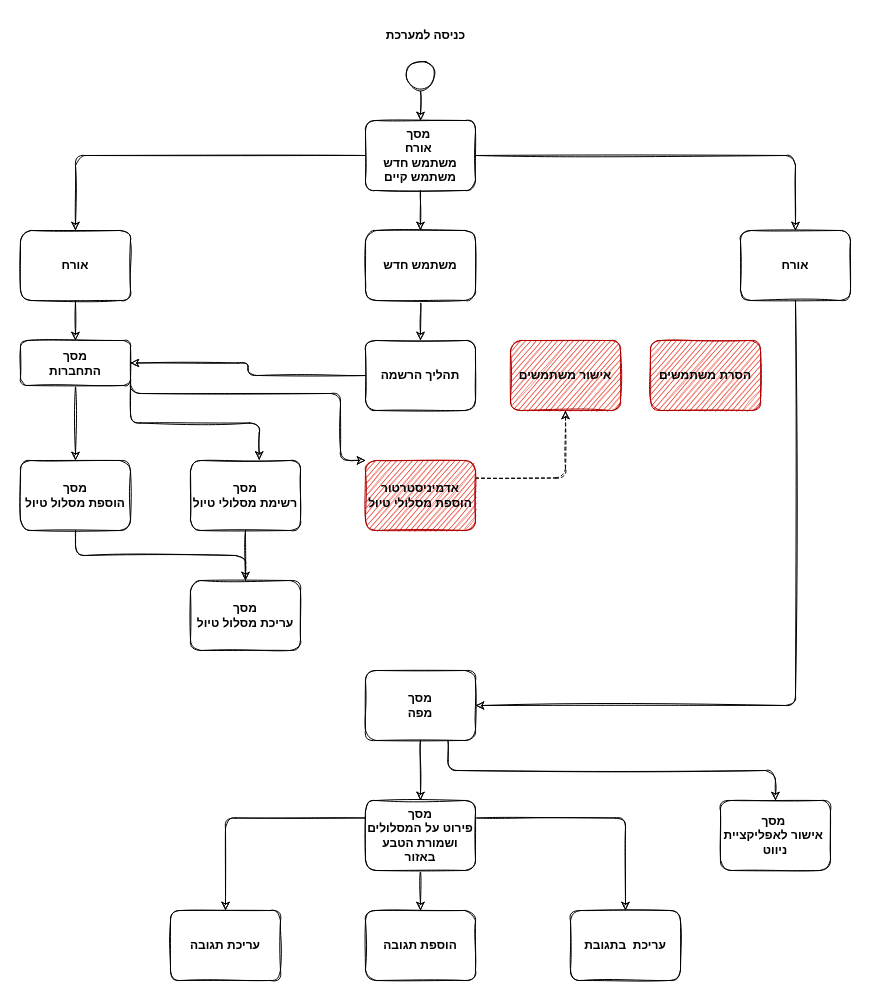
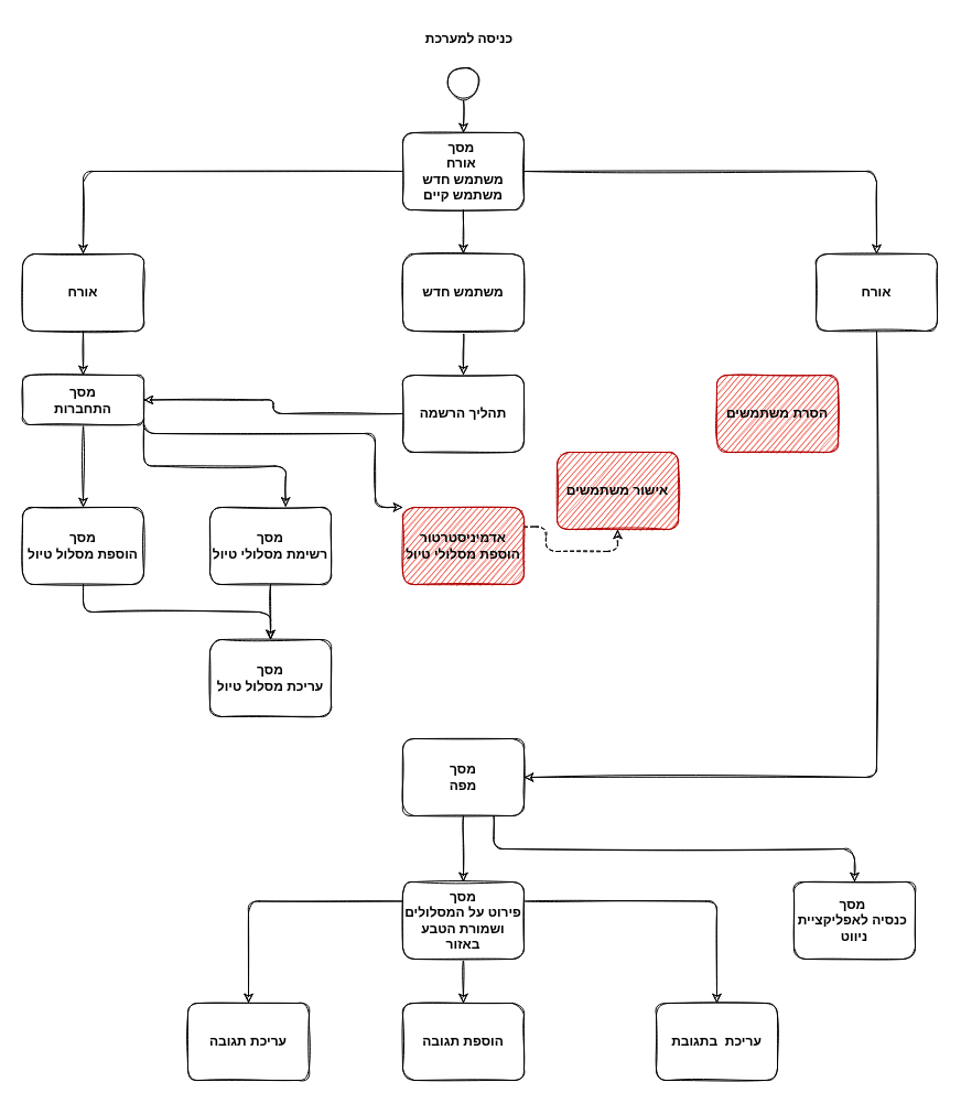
- <mxCell id="27" value="&lt;span&gt;&lt;font color=&quot;#000000&quot;&gt;אישור משתמשים&lt;/font&gt;&lt;/span&gt;" style="rounded=1;whiteSpace=wrap;html=1;fontStyle=1;sketch=1;fillColor=#e51400;fontColor=#ffffff;strokeColor=#B20000;" vertex="1" parent="1"><mxGeometry x="510" y="340" width="110" height="70" as="geometry" /></mxCell>
+ <mxCell id="27" value="&lt;span&gt;&lt;font color=&quot;#000000&quot;&gt;אישור משתמשים&lt;/font&gt;&lt;/span&gt;" style="rounded=1;whiteSpace=wrap;html=1;fontStyle=1;sketch=1;fillColor=#e51400;fontColor=#ffffff;strokeColor=#B20000;" vertex="1" parent="1"><mxGeometry x="505" y="410" width="110" height="70" as="geometry" /></mxCell>
- <mxCell id="23" style="edgeStyle=orthogonalEdgeStyle;rounded=1;orthogonalLoop=1;jettySize=auto;html=1;exitX=0.5;exitY=1;exitDx=0;exitDy=0;entryX=0.5;entryY=0;entryDx=0;entryDy=0;fontStyle=1;sketch=1;endArrow=none;" edge="1" parent="1" source="24" target="29"><mxGeometry relative="1" as="geometry" /></mxCell>
+ <mxCell id="23" style="edgeStyle=orthogonalEdgeStyle;rounded=1;orthogonalLoop=1;jettySize=auto;html=1;exitX=0.5;exitY=1;exitDx=0;exitDy=0;entryX=0.5;entryY=0;entryDx=0;entryDy=0;fontStyle=1;sketch=1;" edge="1" parent="1" source="24" target="29"><mxGeometry relative="1" as="geometry" /></mxCell>
- <mxCell id="40" value="&lt;span&gt;מסך&amp;nbsp;&lt;br&gt;&lt;/span&gt;אישור לאפליקציית&amp;nbsp;&lt;br&gt;ניווט" style="rounded=1;whiteSpace=wrap;html=1;fontStyle=1;sketch=1;" vertex="1" parent="1"><mxGeometry x="720" y="800" width="110" height="70" as="geometry" /></mxCell>
+ <mxCell id="40" value="&lt;span&gt;מסך&amp;nbsp;&lt;br&gt;&lt;/span&gt;כנסיה לאפליקציית&amp;nbsp;&lt;br&gt;ניווט" style="rounded=1;whiteSpace=wrap;html=1;fontStyle=1;sketch=1;" vertex="1" parent="1"><mxGeometry x="720" y="800" width="110" height="70" as="geometry" /></mxCell>
- <mxCell id="39" value="עריכת&amp;nbsp; בתגובת" style="rounded=1;whiteSpace=wrap;html=1;fontStyle=1;sketch=1;" vertex="1" parent="1"><mxGeometry x="570" y="910" width="110" height="70" as="geometry" /></mxCell>
+ <mxCell id="39" value="עריכת&amp;nbsp; בתגובת" style="rounded=1;whiteSpace=wrap;html=1;fontStyle=1;sketch=1;" vertex="1" parent="1"><mxGeometry x="595" y="910" width="110" height="70" as="geometry" /></mxCell>
